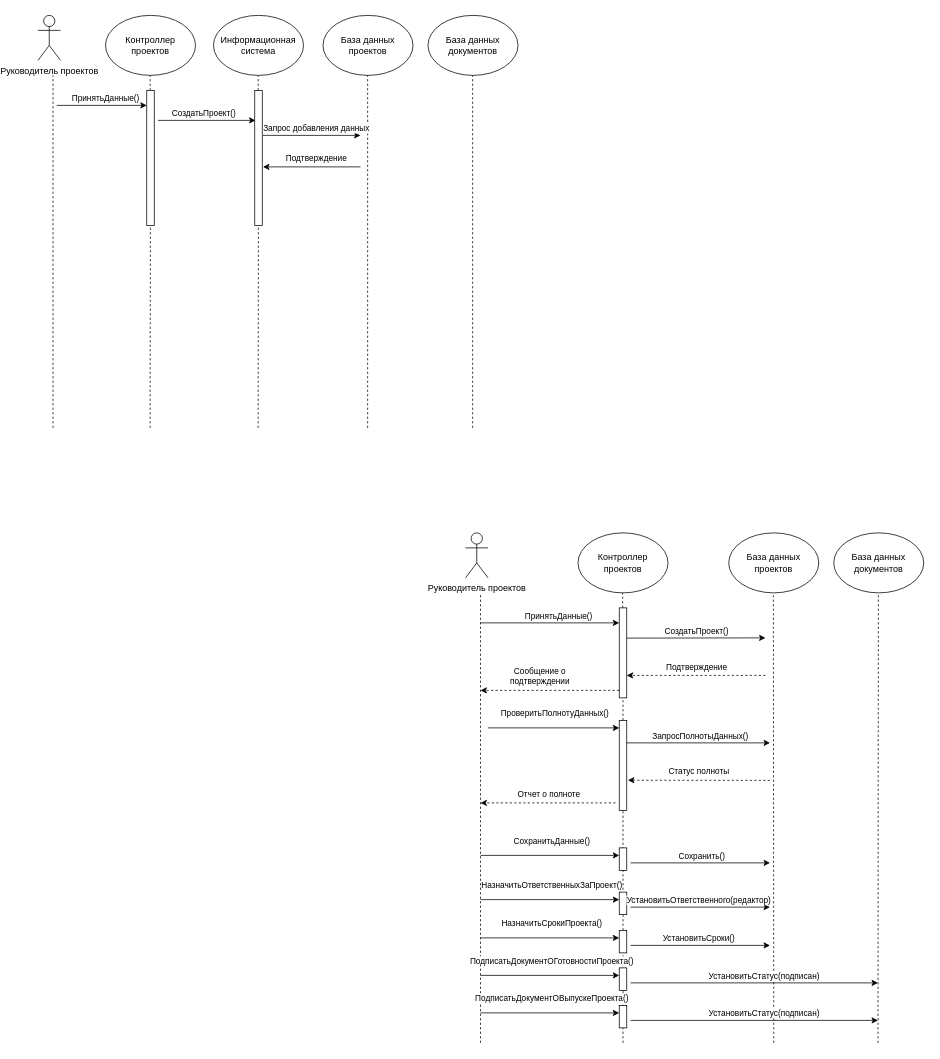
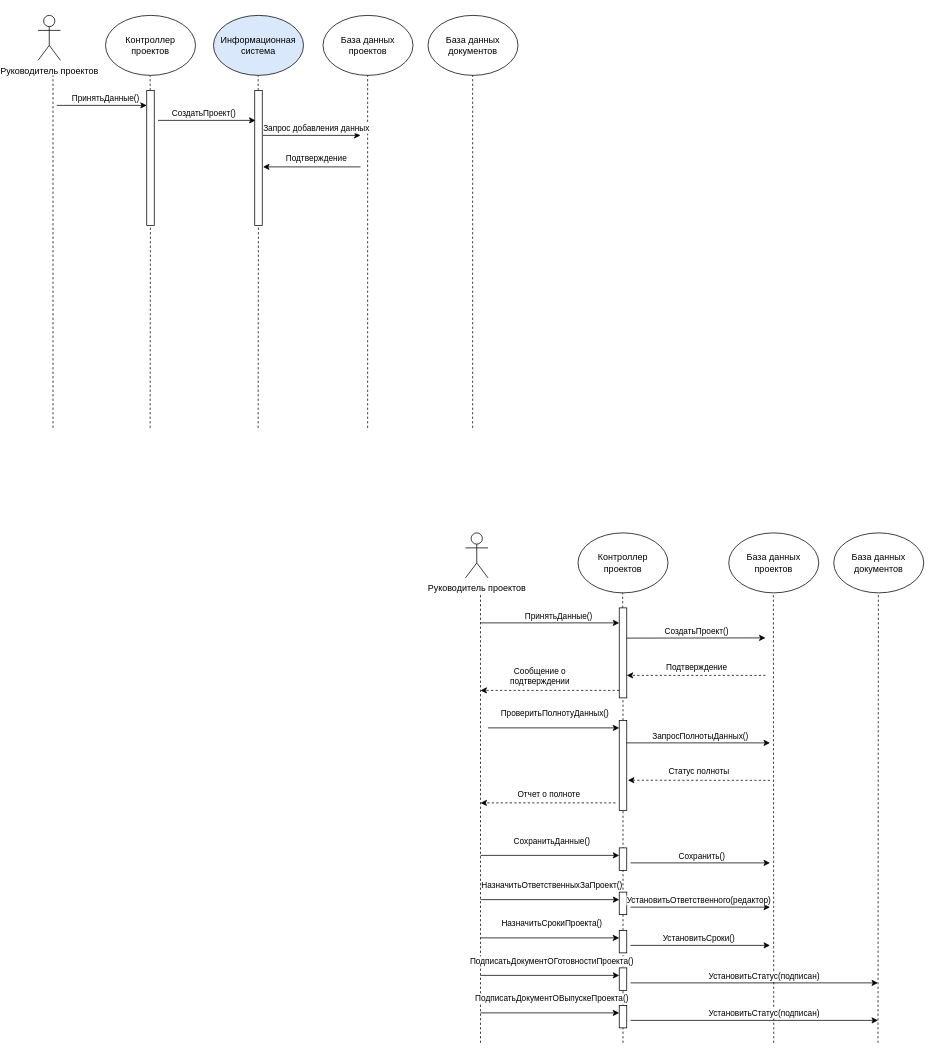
- <mxCell id="4" value="Информационная система" style="ellipse;whiteSpace=wrap;html=1;" vertex="1" parent="1"><mxGeometry x="254" width="120" height="80" as="geometry" y="20" /></mxCell>
+ <mxCell id="4" value="Информационная система" style="ellipse;whiteSpace=wrap;html=1;fillColor=#dae8fc;" vertex="1" parent="1"><mxGeometry x="254" width="120" height="80" as="geometry" y="20" /></mxCell>
